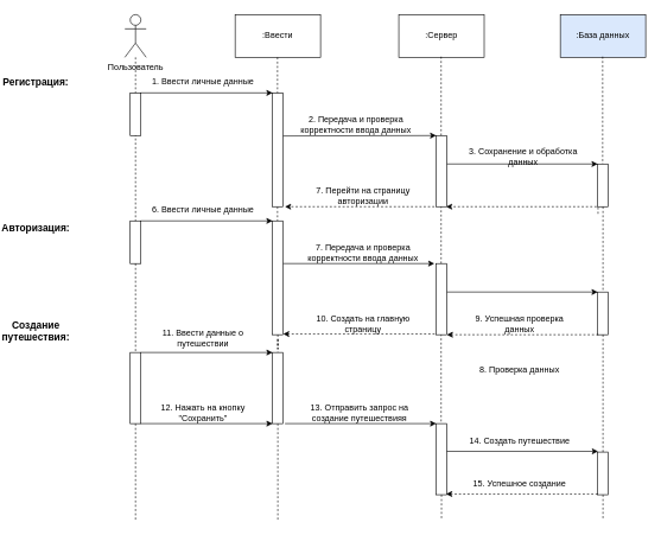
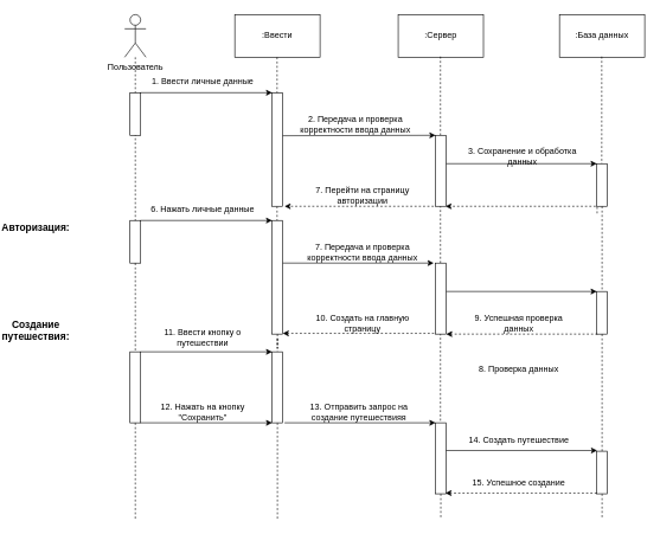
- <mxCell id="10" value=":База данных" style="rounded=0;whiteSpace=wrap;html=1;fillColor=#dae8fc;" parent="1" vertex="1"><mxGeometry x="787" y="20" width="120" height="60" as="geometry" /></mxCell>
+ <mxCell id="10" value=":База данных" style="rounded=0;whiteSpace=wrap;html=1;" parent="1" vertex="1"><mxGeometry x="787" y="20" width="120" height="60" as="geometry" /></mxCell>
- <mxCell id="59" value="Регистрация:" style="text;html=1;align=center;verticalAlign=middle;whiteSpace=wrap;rounded=0;fontSize=14;fontStyle=1" parent="1" vertex="1"><mxGeometry x="20" y="100" width="60" height="30" as="geometry" /></mxCell>
- <mxCell id="46" value="6. Ввести личные данные" style="text;html=1;align=center;verticalAlign=middle;whiteSpace=wrap;rounded=0;" parent="1" vertex="1"><mxGeometry x="205" y="280" width="160" height="30" as="geometry" /></mxCell>
+ <mxCell id="46" value="6. Нажать личные данные" style="text;html=1;align=center;verticalAlign=middle;whiteSpace=wrap;rounded=0;" parent="1" vertex="1"><mxGeometry x="205" y="280" width="160" height="30" as="geometry" /></mxCell>
- <mxCell id="47" value="11. Ввести данные о путешествии" style="text;html=1;align=center;verticalAlign=middle;whiteSpace=wrap;rounded=0;" parent="1" vertex="1"><mxGeometry x="205" y="460" width="160" height="30" as="geometry" /></mxCell>
+ <mxCell id="47" value="11. Ввести кнопку о путешествии" style="text;html=1;align=center;verticalAlign=middle;whiteSpace=wrap;rounded=0;" parent="1" vertex="1"><mxGeometry x="205" y="460" width="160" height="30" as="geometry" /></mxCell>
